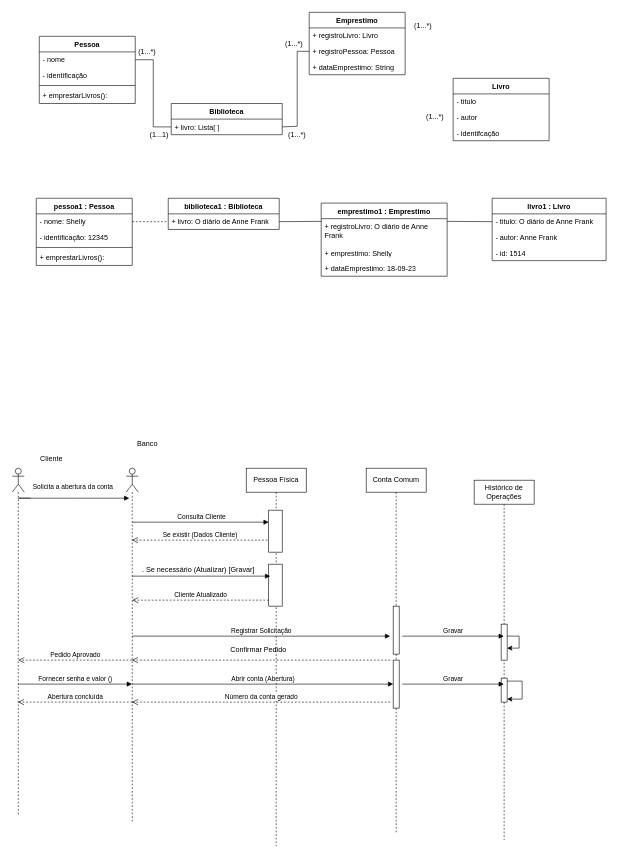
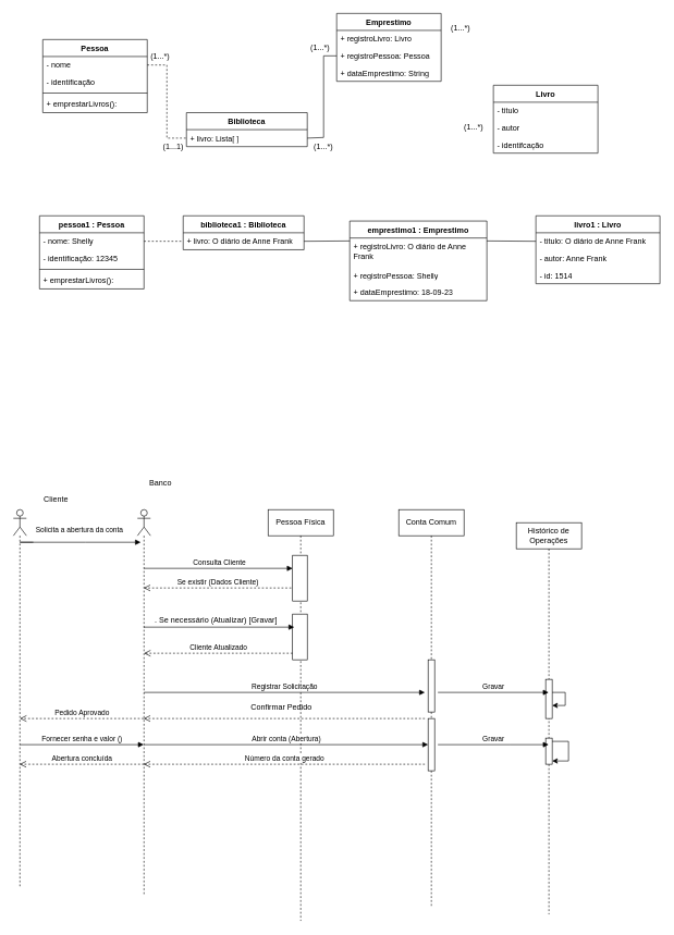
- <mxCell id="66" value="" style="endArrow=none;html=1;rounded=0;exitX=1;exitY=0.5;exitDx=0;exitDy=0;entryX=0;entryY=0.5;entryDx=0;entryDy=0;" edge="1" parent="1" source="58" target="52"><mxGeometry width="50" height="50" relative="1" as="geometry"><mxPoint x="498" y="154" as="sourcePoint" /><mxPoint x="548" y="104" as="targetPoint" /><Array as="points"><mxPoint x="255" y="99" /><mxPoint x="255" y="211" /></Array></mxGeometry></mxCell>
+ <mxCell id="66" value="" style="endArrow=none;html=1;rounded=0;exitX=1;exitY=0.5;exitDx=0;exitDy=0;entryX=0;entryY=0.5;entryDx=0;entryDy=0;dashed=1;" edge="1" parent="1" source="58" target="52"><mxGeometry width="50" height="50" relative="1" as="geometry"><mxPoint x="498" y="154" as="sourcePoint" /><mxPoint x="548" y="104" as="targetPoint" /><Array as="points"><mxPoint x="255" y="99" /><mxPoint x="255" y="211" /></Array></mxGeometry></mxCell>
- <mxCell id="46" value="+ emprestimo: Shelly" style="text;strokeColor=none;fillColor=none;align=left;verticalAlign=top;spacingLeft=4;spacingRight=4;overflow=hidden;rotatable=0;points=[[0,0.5],[1,0.5]];portConstraint=eastwest;whiteSpace=wrap;html=1;" vertex="1" parent="44"><mxGeometry y="70" width="210" height="26" as="geometry" /></mxCell>
+ <mxCell id="46" value="+ registroPessoa: Shelly" style="text;strokeColor=none;fillColor=none;align=left;verticalAlign=top;spacingLeft=4;spacingRight=4;overflow=hidden;rotatable=0;points=[[0,0.5],[1,0.5]];portConstraint=eastwest;whiteSpace=wrap;html=1;" vertex="1" parent="44"><mxGeometry y="70" width="210" height="26" as="geometry" /></mxCell>
